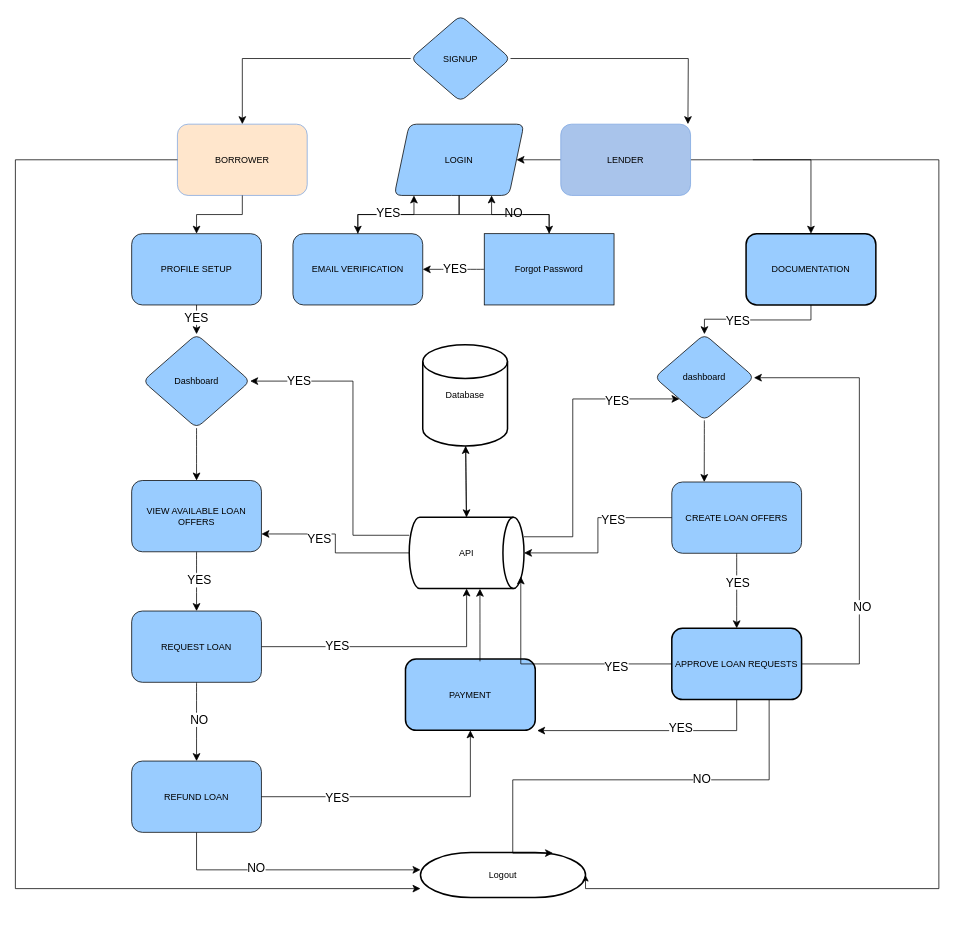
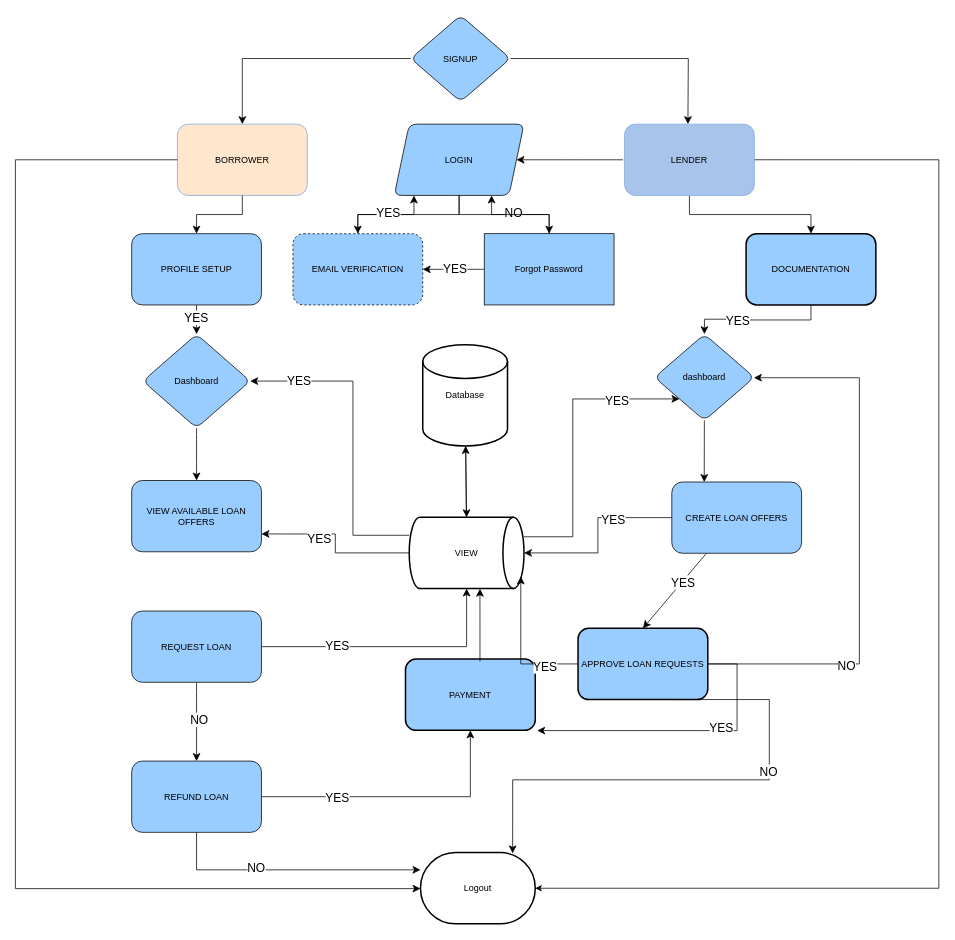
- <mxCell id="73" value="LENDER" style="rounded=1;whiteSpace=wrap;html=1;fillColor=#A9C4EB;strokeColor=#7EA6E0;" vertex="1" parent="2"><mxGeometry x="727" y="145" width="173" height="95" as="geometry" /></mxCell>
+ <mxCell id="73" value="LENDER" style="rounded=1;whiteSpace=wrap;html=1;fillColor=#A9C4EB;strokeColor=#7EA6E0;" vertex="1" parent="2"><mxGeometry x="812" y="145" width="173" height="95" as="geometry" /></mxCell>
- <mxCell id="7" value="EMAIL VERIFICATION" style="whiteSpace=wrap;html=1;rounded=1;fillColor=#99CCFF;strokeColor=#000000;" vertex="1" parent="2"><mxGeometry x="370" y="291" width="173" height="95" as="geometry" /></mxCell>
+ <mxCell id="7" value="EMAIL VERIFICATION" style="whiteSpace=wrap;html=1;rounded=1;fillColor=#99CCFF;strokeColor=#000000;dashed=1;" vertex="1" parent="2"><mxGeometry x="370" y="291" width="173" height="95" as="geometry" /></mxCell>
- <mxCell id="30" value="API" style="strokeWidth=2;html=1;shape=mxgraph.flowchart.direct_data;whiteSpace=wrap;strokeColor=#000000;" vertex="1" parent="2"><mxGeometry x="525" y="669" width="153" height="95" as="geometry" /></mxCell>
+ <mxCell id="30" value="VIEW" style="strokeWidth=2;html=1;shape=mxgraph.flowchart.direct_data;whiteSpace=wrap;strokeColor=#000000;" vertex="1" parent="2"><mxGeometry x="525" y="669" width="153" height="95" as="geometry" /></mxCell>
- <mxCell id="68" style="edgeStyle=none;curved=1;rounded=0;orthogonalLoop=1;jettySize=auto;html=1;fontSize=12;startSize=8;endSize=8;" edge="1" parent="2" source="18" target="55"><mxGeometry relative="1" as="geometry" /></mxCell>
- <mxCell id="69" value="YES" style="edgeLabel;html=1;align=center;verticalAlign=middle;resizable=0;points=[];fontSize=16;" vertex="1" connectable="0" parent="68"><mxGeometry x="-0.075" y="3" relative="1" as="geometry"><mxPoint as="offset" /></mxGeometry></mxCell>
- <mxCell id="37" value="APPROVE LOAN REQUESTS" style="rounded=1;whiteSpace=wrap;html=1;strokeWidth=2;fillColor=#99CCFF;strokeColor=#000000;" vertex="1" parent="2"><mxGeometry x="875" y="817" width="173" height="95" as="geometry" /></mxCell>
+ <mxCell id="37" value="APPROVE LOAN REQUESTS" style="rounded=1;whiteSpace=wrap;html=1;strokeWidth=2;fillColor=#99CCFF;strokeColor=#000000;" vertex="1" parent="2"><mxGeometry x="750" y="817" width="173" height="95" as="geometry" /></mxCell>
- <mxCell id="15" value="Logout" style="strokeWidth=2;html=1;shape=mxgraph.flowchart.terminator;whiteSpace=wrap;fillColor=#FFFFFF;strokeColor=#000000;" vertex="1" parent="2"><mxGeometry x="540" y="1116" width="220" height="60" as="geometry" /></mxCell>
+ <mxCell id="15" value="Logout" style="strokeWidth=2;html=1;shape=mxgraph.flowchart.terminator;whiteSpace=wrap;fillColor=#FFFFFF;strokeColor=#000000;" vertex="1" parent="2"><mxGeometry x="540" y="1116" width="153" height="95" as="geometry" /></mxCell>
